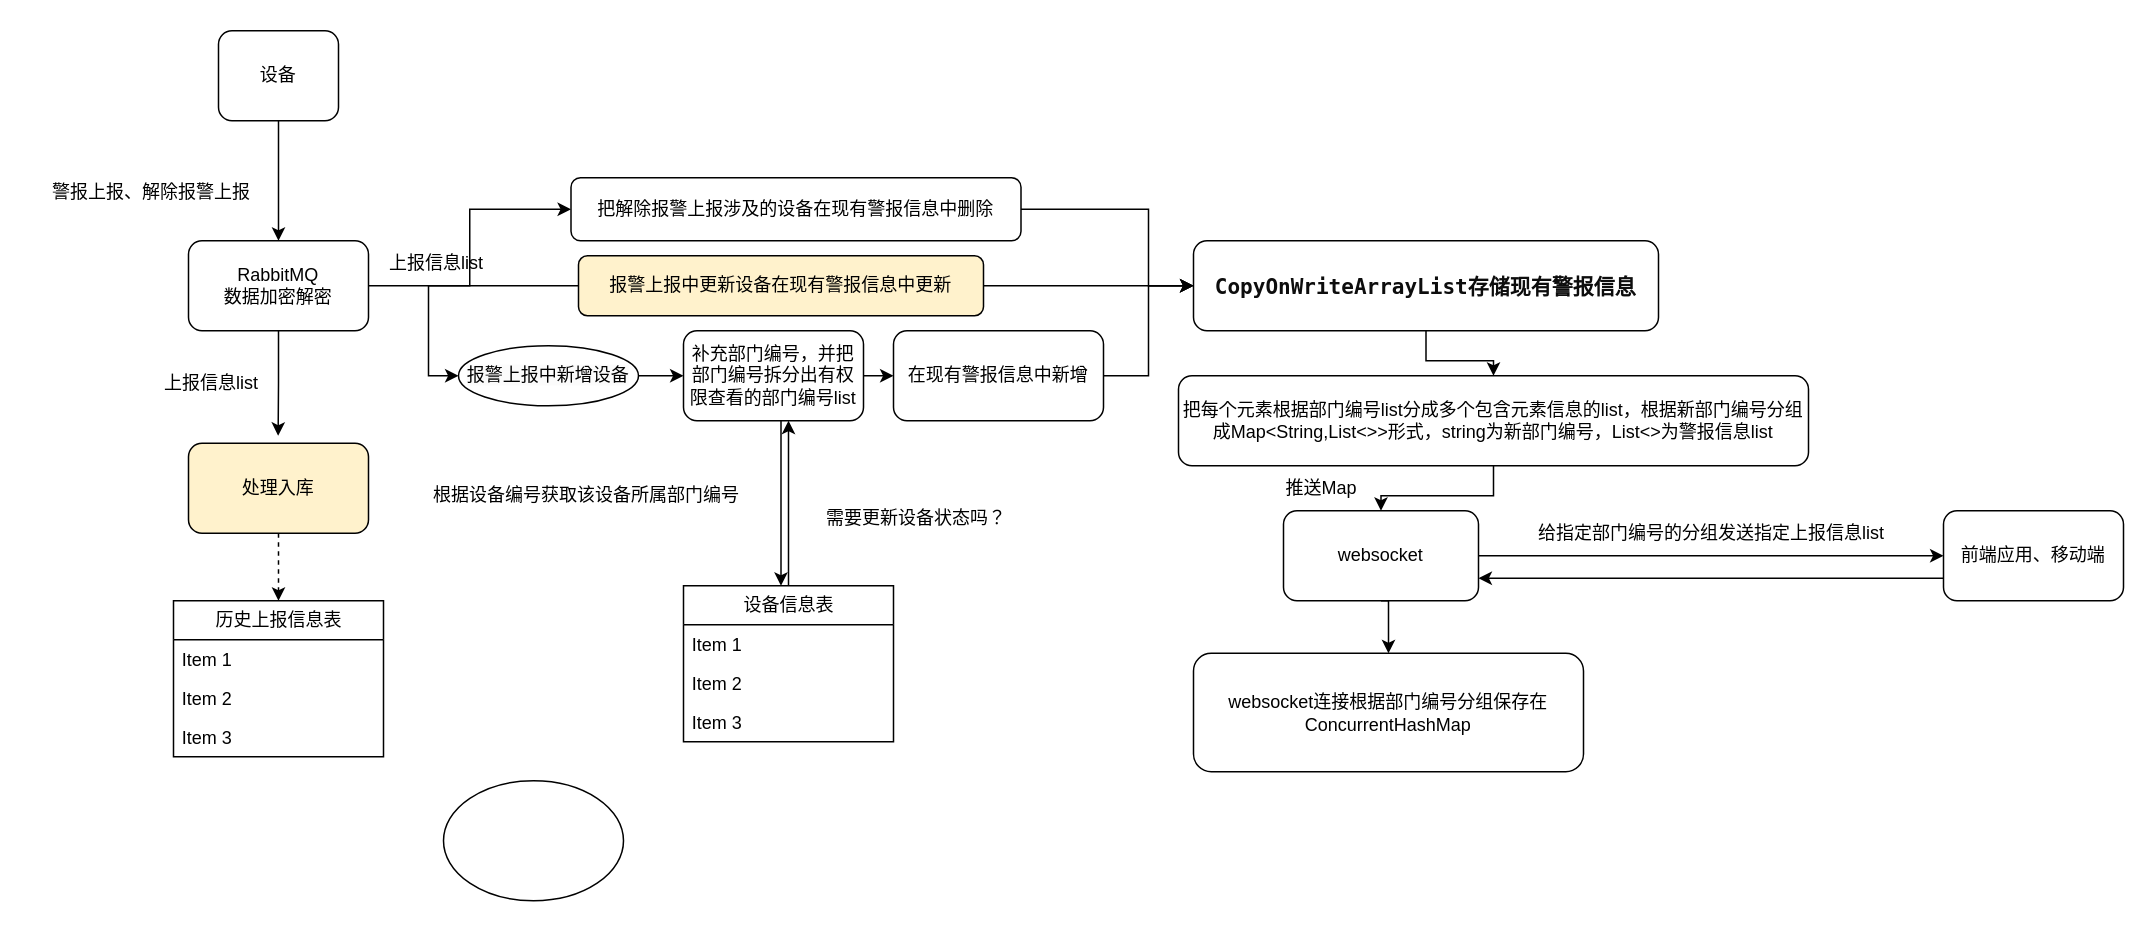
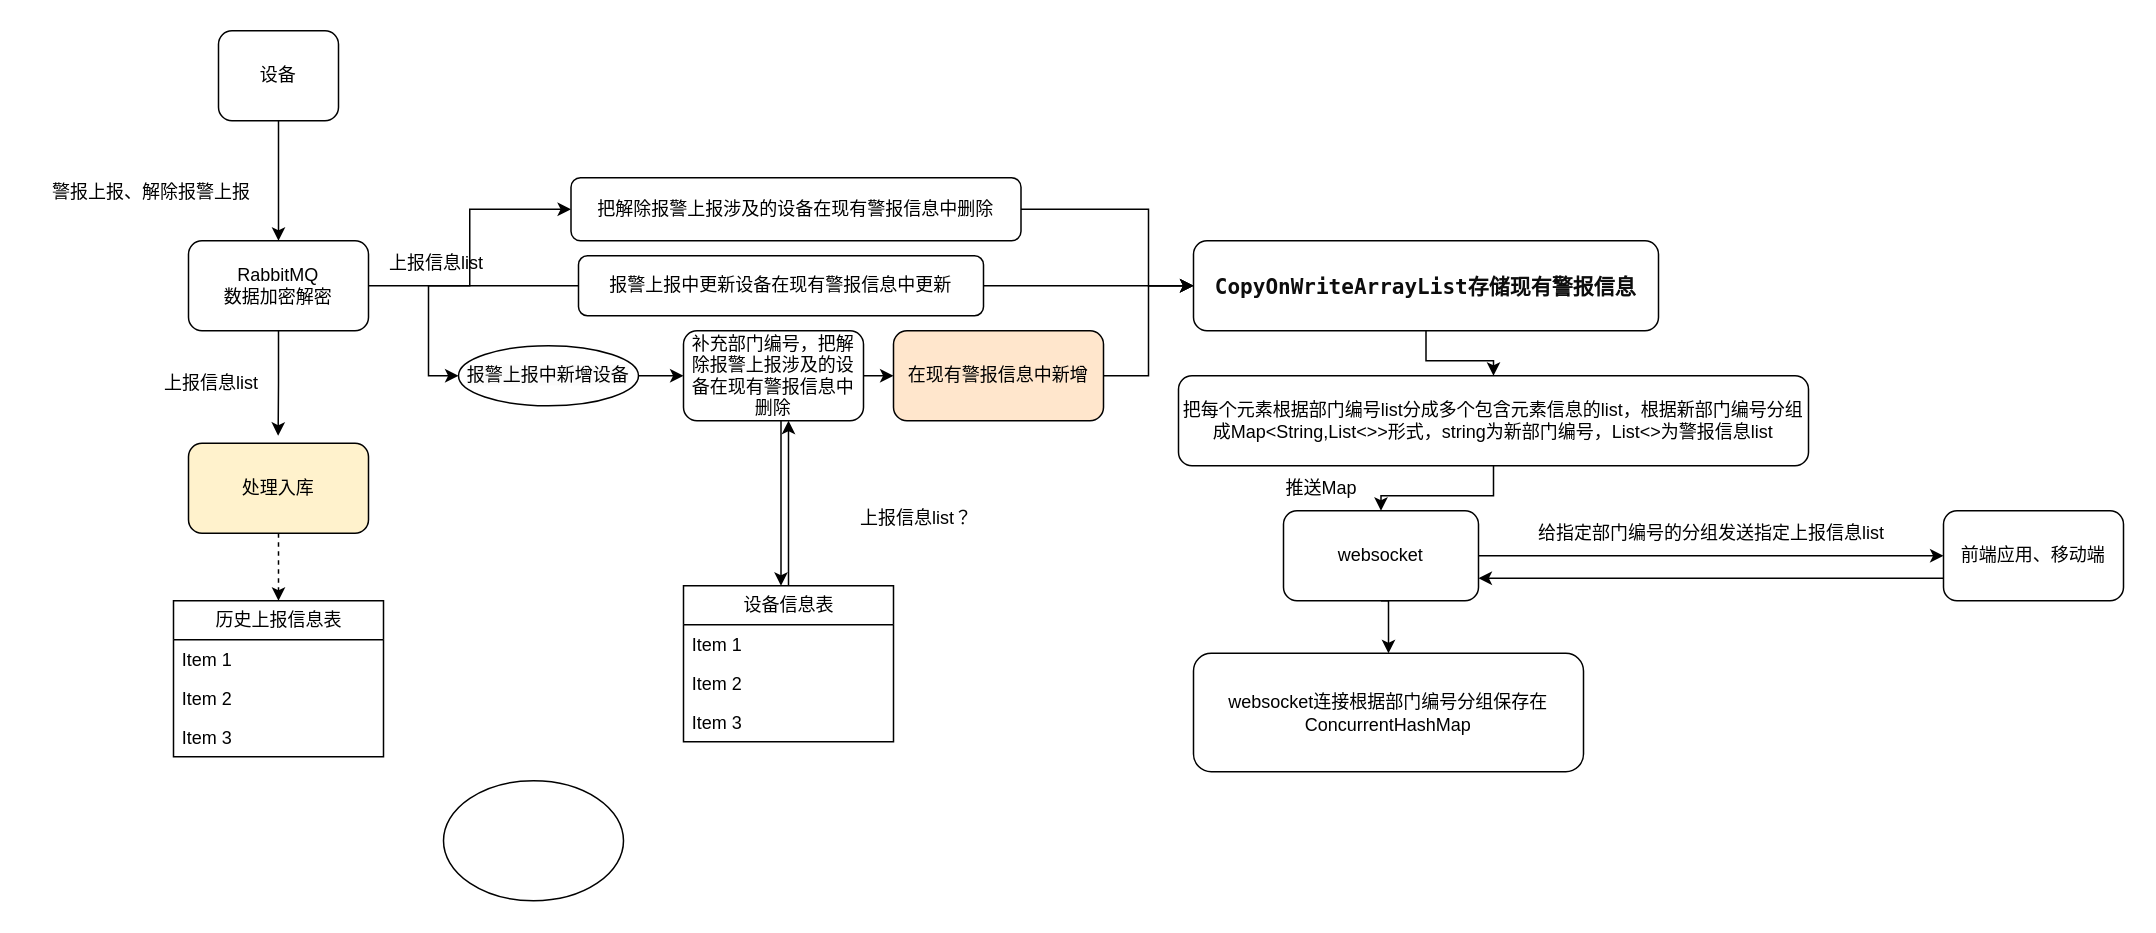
- <mxCell id="30" value="报警上报中更新设备在现有警报信息中更新" style="rounded=1;whiteSpace=wrap;html=1;fillColor=#fff2cc;" vertex="1" parent="1"><mxGeometry x="385" y="170" width="270" height="40" as="geometry" /></mxCell>
+ <mxCell id="30" value="报警上报中更新设备在现有警报信息中更新" style="rounded=1;whiteSpace=wrap;html=1;" vertex="1" parent="1"><mxGeometry x="385" y="170" width="270" height="40" as="geometry" /></mxCell>
- <mxCell id="12" value="补充部门编号，并把部门编号拆分出有权限查看的部门编号list" style="rounded=1;whiteSpace=wrap;html=1;" vertex="1" parent="1"><mxGeometry x="455" y="220" width="120" height="60" as="geometry" /></mxCell>
+ <mxCell id="12" value="补充部门编号，把解除报警上报涉及的设备在现有警报信息中删除" style="rounded=1;whiteSpace=wrap;html=1;" vertex="1" parent="1"><mxGeometry x="455" y="220" width="120" height="60" as="geometry" /></mxCell>
- <mxCell id="32" value="在现有警报信息中新增" style="rounded=1;whiteSpace=wrap;html=1;" vertex="1" parent="1"><mxGeometry x="595" y="220" width="140" height="60" as="geometry" /></mxCell>
+ <mxCell id="32" value="在现有警报信息中新增" style="rounded=1;whiteSpace=wrap;html=1;fillColor=#ffe6cc;" vertex="1" parent="1"><mxGeometry x="595" y="220" width="140" height="60" as="geometry" /></mxCell>
- <mxCell id="19" value="根据设备编号获取该设备所属部门编号" style="text;html=1;align=center;verticalAlign=middle;resizable=0;points=[];autosize=1;strokeColor=none;fillColor=none;" vertex="1" parent="1"><mxGeometry x="275" y="315" width="230" height="30" as="geometry" /></mxCell>
- <mxCell id="47" value="需要更新设备状态吗？" style="text;html=1;align=center;verticalAlign=middle;resizable=0;points=[];autosize=1;strokeColor=none;fillColor=none;" vertex="1" parent="1"><mxGeometry x="540" y="330" width="140" height="30" as="geometry" /></mxCell>
+ <mxCell id="47" value="上报信息list？" style="text;html=1;align=center;verticalAlign=middle;resizable=0;points=[];autosize=1;strokeColor=none;fillColor=none;" vertex="1" parent="1"><mxGeometry x="540" y="330" width="140" height="30" as="geometry" /></mxCell>
